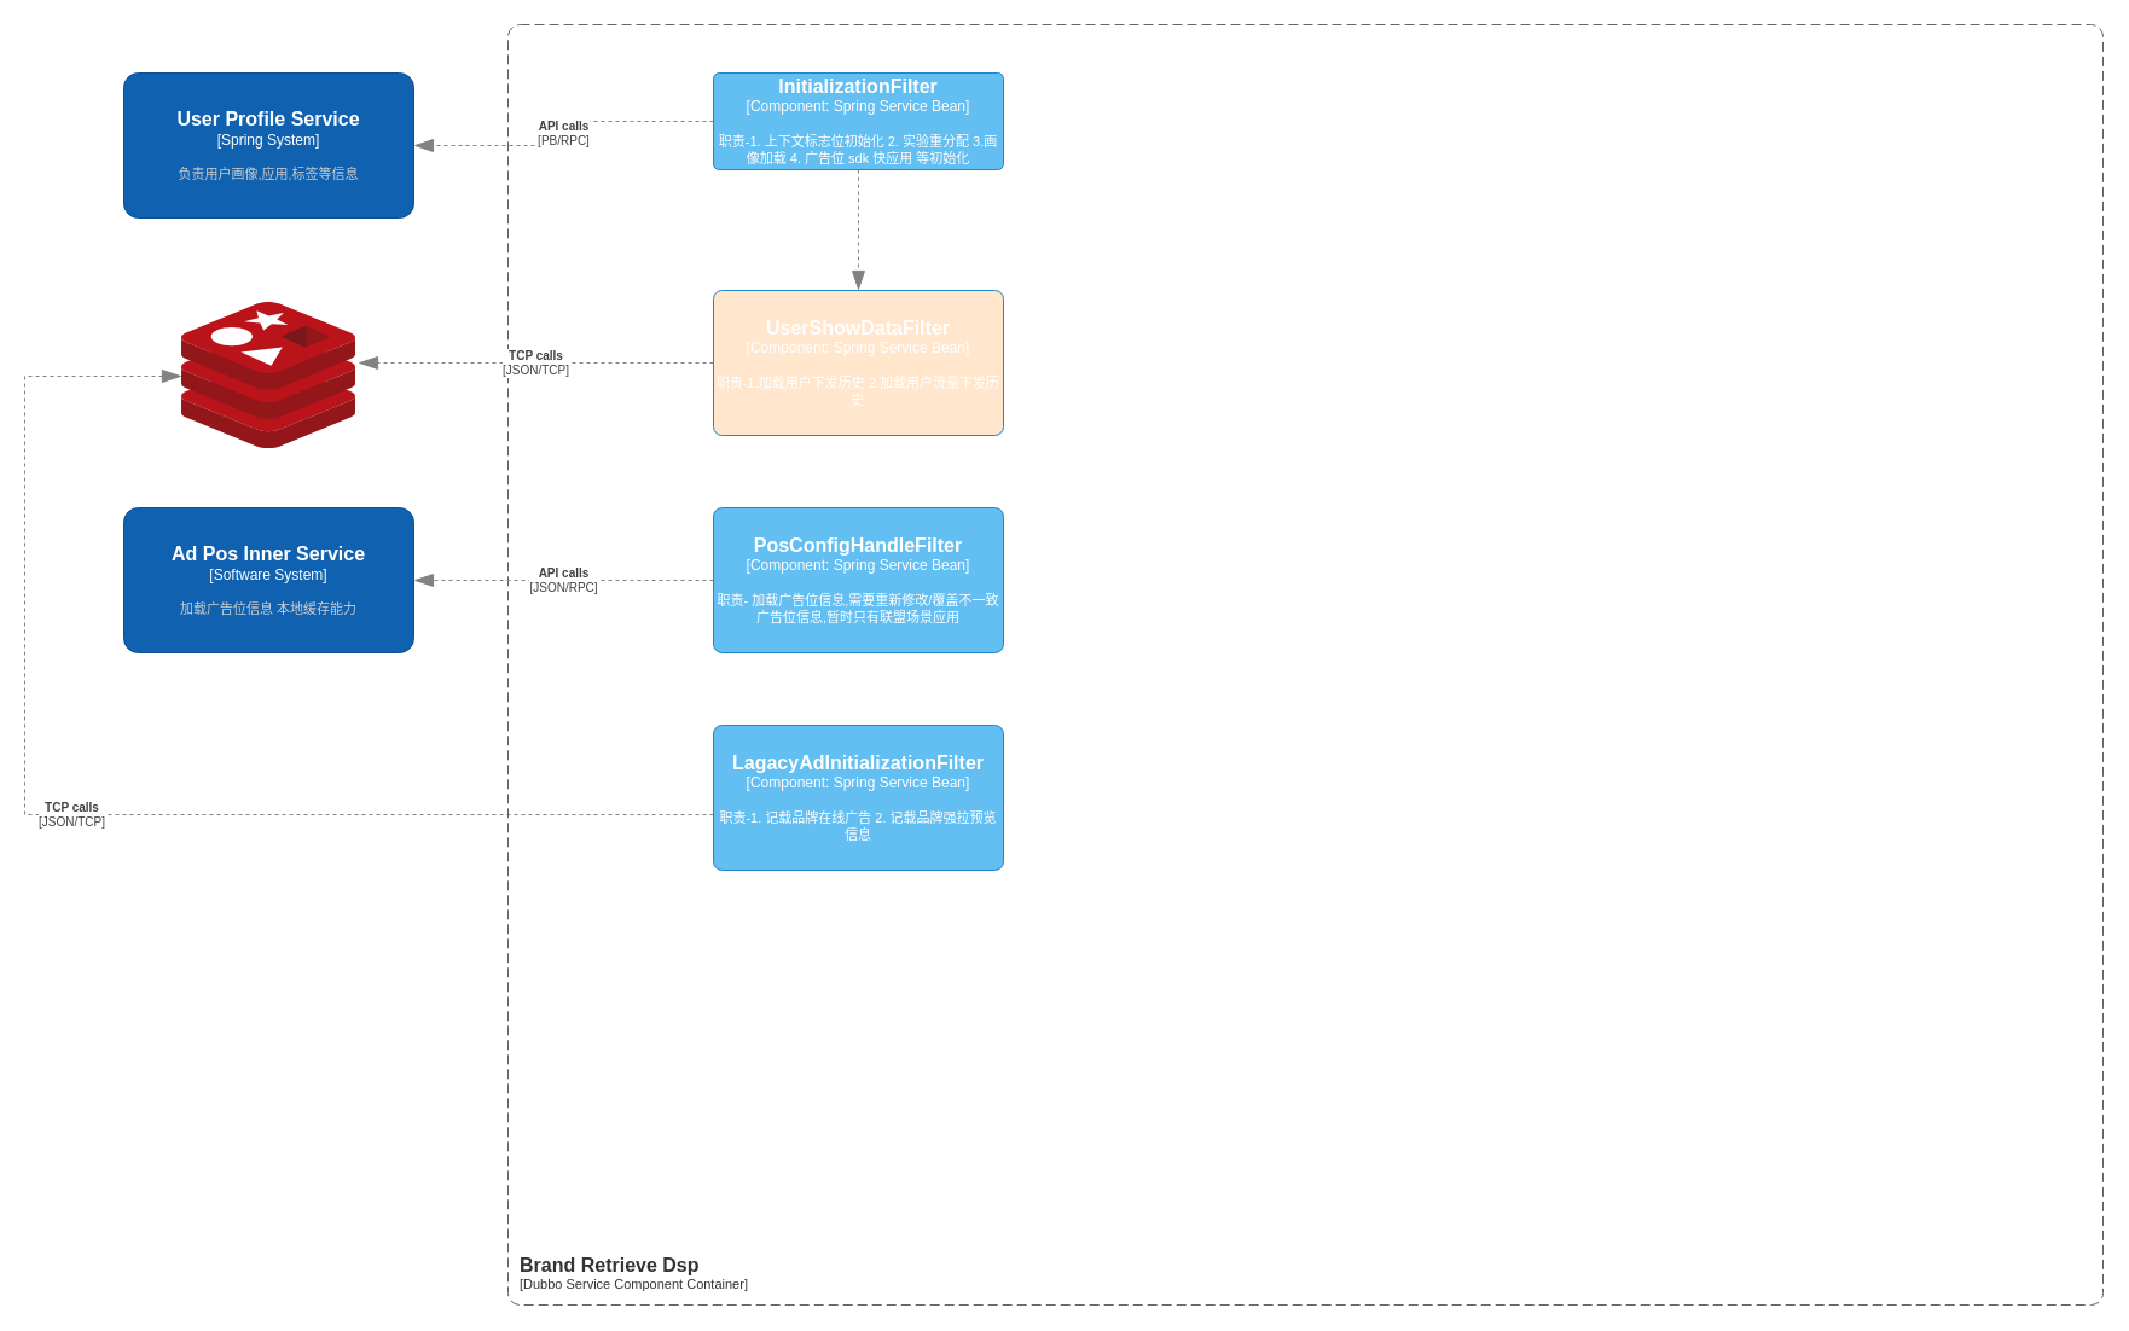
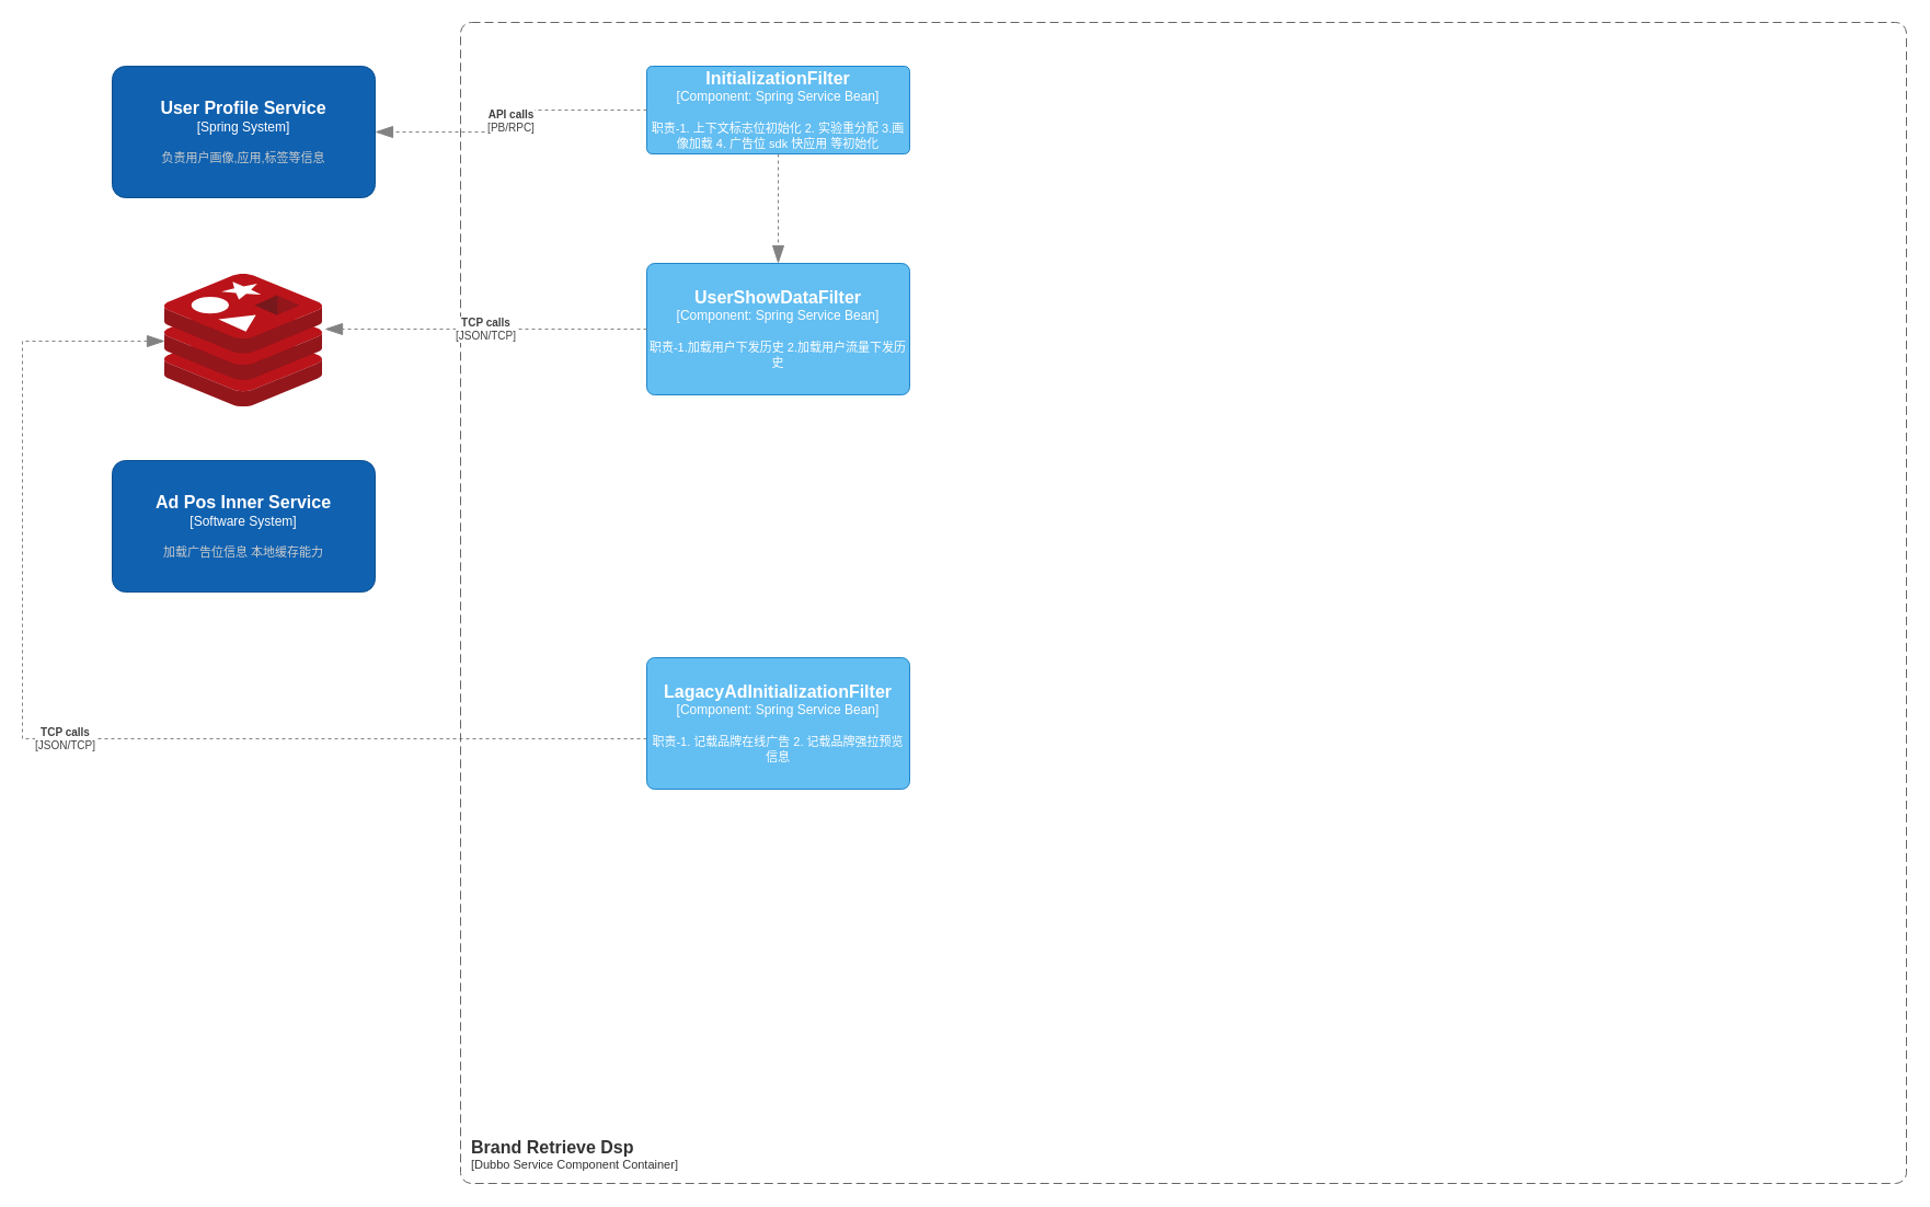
- <mxCell id="5" value="&lt;font style=&quot;font-size: 16px&quot;&gt;&lt;b&gt;UserShowDataFilter&lt;/b&gt;&lt;/font&gt;&lt;div&gt;[Component: Spring Service Bean]&lt;/div&gt;&lt;br&gt;&lt;div&gt;&lt;font style=&quot;font-size: 11px&quot;&gt;职责-1.加载用户下发历史 2.加载用户流量下发历史&lt;/font&gt;&lt;/div&gt;" style="rounded=1;whiteSpace=wrap;html=1;labelBackgroundColor=none;fillColor=#ffe6cc;fontColor=#ffffff;align=center;arcSize=6;strokeColor=#2086C9;metaEdit=1;resizable=0;points=[[0.25,0,0],[0.5,0,0],[0.75,0,0],[1,0.25,0],[1,0.5,0],[1,0.75,0],[0.75,1,0],[0.5,1,0],[0.25,1,0],[0,0.75,0],[0,0.5,0],[0,0.25,0]];" parent="1" vertex="1"><mxGeometry x="590" y="240" width="240" height="120" as="geometry" /></mxCell>
+ <mxCell id="5" value="&lt;font style=&quot;font-size: 16px&quot;&gt;&lt;b&gt;UserShowDataFilter&lt;/b&gt;&lt;/font&gt;&lt;div&gt;[Component: Spring Service Bean]&lt;/div&gt;&lt;br&gt;&lt;div&gt;&lt;font style=&quot;font-size: 11px&quot;&gt;职责-1.加载用户下发历史 2.加载用户流量下发历史&lt;/font&gt;&lt;/div&gt;" style="rounded=1;whiteSpace=wrap;html=1;labelBackgroundColor=none;fillColor=#63BEF2;fontColor=#ffffff;align=center;arcSize=6;strokeColor=#2086C9;metaEdit=1;resizable=0;points=[[0.25,0,0],[0.5,0,0],[0.75,0,0],[1,0.25,0],[1,0.5,0],[1,0.75,0],[0.75,1,0],[0.5,1,0],[0.25,1,0],[0,0.75,0],[0,0.5,0],[0,0.25,0]];" parent="1" vertex="1"><mxGeometry x="590" y="240" width="240" height="120" as="geometry" /></mxCell>
- <mxCell id="14" value="&lt;div style=&quot;text-align: left&quot;&gt;&lt;div style=&quot;text-align: center&quot;&gt;&lt;b&gt;API calls&lt;/b&gt;&lt;/div&gt;&lt;div style=&quot;text-align: center&quot;&gt;[JSON/RPC]&lt;/div&gt;&lt;/div&gt;" style="endArrow=blockThin;html=1;fontSize=10;fontColor=#404040;strokeWidth=1;endFill=1;strokeColor=#828282;elbow=vertical;metaEdit=1;endSize=14;startSize=14;jumpStyle=arc;jumpSize=16;rounded=0;edgeStyle=orthogonalEdgeStyle;dashed=1;entryX=1;entryY=0.5;entryDx=0;entryDy=0;entryPerimeter=0;exitX=0;exitY=0.5;exitDx=0;exitDy=0;exitPerimeter=0;" parent="1" source="6" target="13" edge="1"><mxGeometry width="240" relative="1" as="geometry"><mxPoint x="600" y="130" as="sourcePoint" /><mxPoint x="352" y="130" as="targetPoint" /></mxGeometry></mxCell>
- <mxCell id="6" value="&lt;font style=&quot;font-size: 16px&quot;&gt;&lt;b&gt;PosConfigHandleFilter&lt;/b&gt;&lt;/font&gt;&lt;div&gt;[Component: Spring Service Bean]&lt;/div&gt;&lt;br&gt;&lt;div&gt;&lt;font style=&quot;font-size: 11px&quot;&gt;职责- 加载广告位信息,需要重新修改/覆盖不一致广告位信息,暂时只有联盟场景应用&lt;/font&gt;&lt;/div&gt;" style="rounded=1;whiteSpace=wrap;html=1;labelBackgroundColor=none;fillColor=#63BEF2;fontColor=#ffffff;align=center;arcSize=6;strokeColor=#2086C9;metaEdit=1;resizable=0;points=[[0.25,0,0],[0.5,0,0],[0.75,0,0],[1,0.25,0],[1,0.5,0],[1,0.75,0],[0.75,1,0],[0.5,1,0],[0.25,1,0],[0,0.75,0],[0,0.5,0],[0,0.25,0]];" parent="1" vertex="1"><mxGeometry x="590" y="420" width="240" height="120" as="geometry" /></mxCell>
